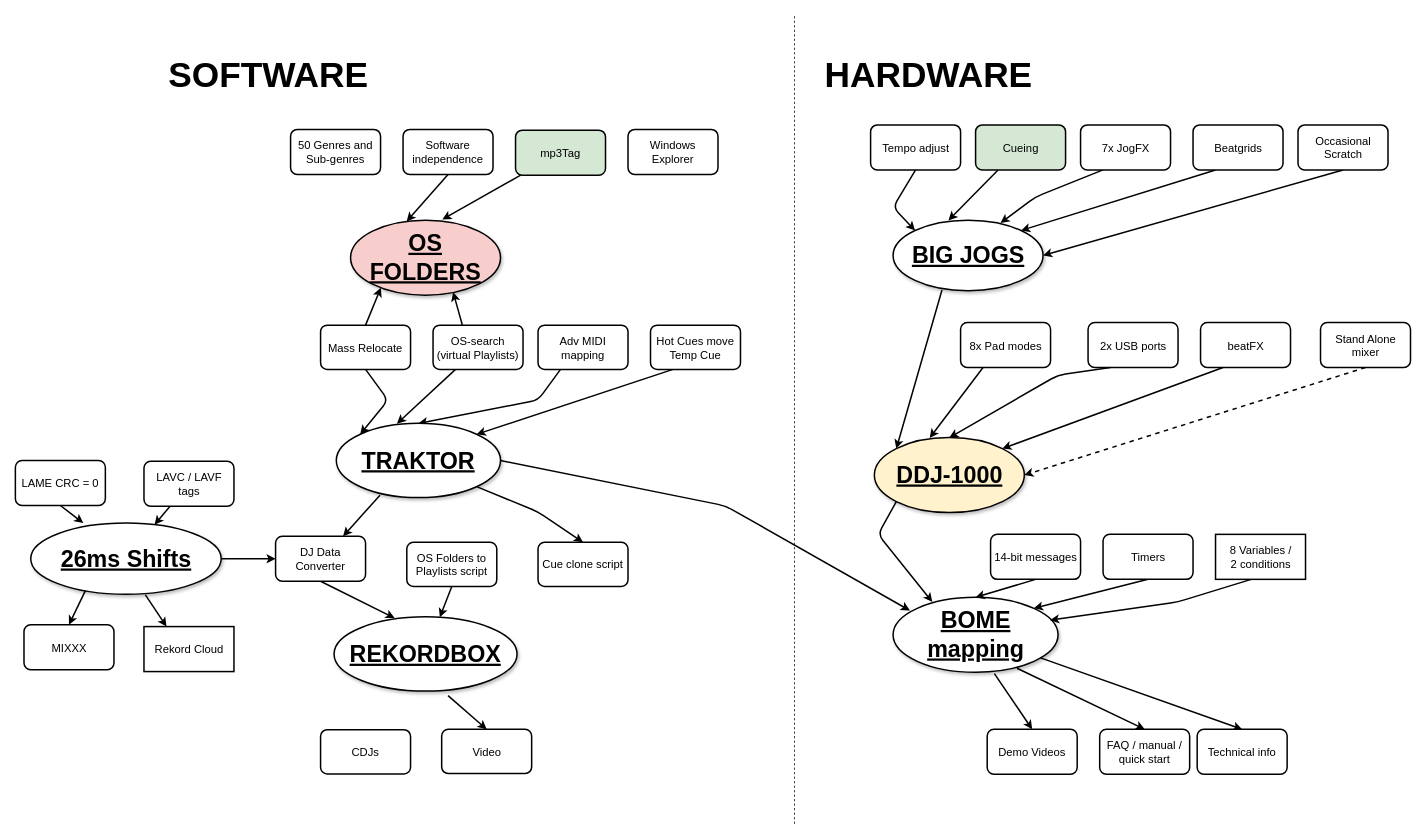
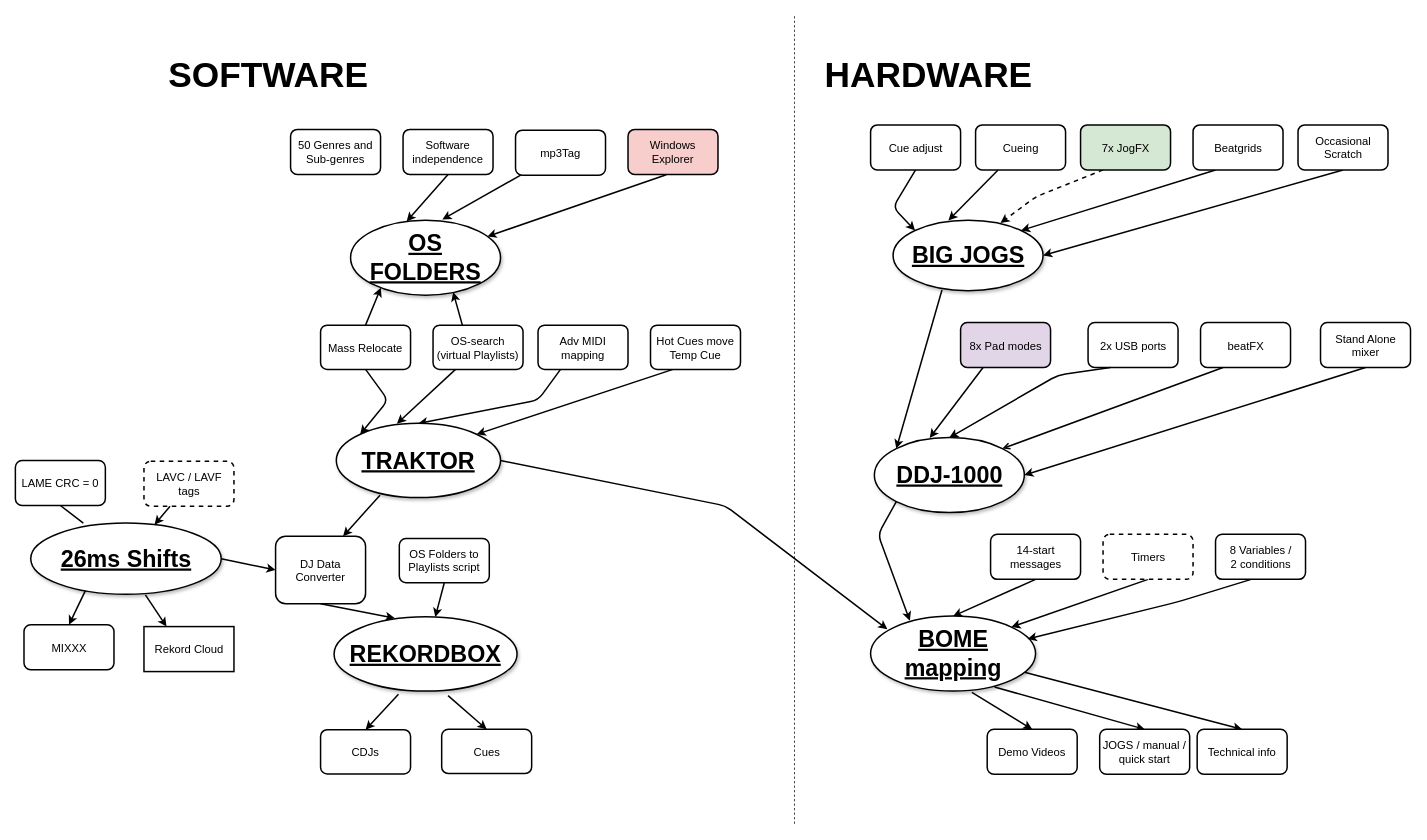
- <mxCell id="51" value="Tempo adjust" style="rounded=1;whiteSpace=wrap;html=1;fontSize=15;strokeWidth=2;" parent="50" vertex="1"><mxGeometry width="120" height="60" as="geometry" /></mxCell>
+ <mxCell id="51" value="Cue adjust" style="rounded=1;whiteSpace=wrap;html=1;fontSize=15;strokeWidth=2;" parent="50" vertex="1"><mxGeometry width="120" height="60" as="geometry" /></mxCell>
- <mxCell id="52" value="Cueing" style="rounded=1;whiteSpace=wrap;html=1;fontSize=15;strokeWidth=2;fillColor=#d5e8d4;" parent="50" vertex="1"><mxGeometry x="140" width="120" height="60" as="geometry" /></mxCell>
+ <mxCell id="52" value="Cueing" style="rounded=1;whiteSpace=wrap;html=1;fontSize=15;strokeWidth=2;" parent="50" vertex="1"><mxGeometry x="140" width="120" height="60" as="geometry" /></mxCell>
- <mxCell id="53" value="7x JogFX" style="rounded=1;whiteSpace=wrap;html=1;fontSize=15;strokeWidth=2;" parent="50" vertex="1"><mxGeometry x="280" width="120" height="60" as="geometry" /></mxCell>
+ <mxCell id="53" value="7x JogFX" style="rounded=1;whiteSpace=wrap;html=1;fontSize=15;strokeWidth=2;fillColor=#d5e8d4;" parent="50" vertex="1"><mxGeometry x="280" width="120" height="60" as="geometry" /></mxCell>
- <mxCell id="49" value="Windows Explorer" style="rounded=1;whiteSpace=wrap;html=1;fontSize=15;strokeWidth=2;" parent="45" vertex="1"><mxGeometry x="450" width="120" height="60" as="geometry" /></mxCell>
+ <mxCell id="49" value="Windows Explorer" style="rounded=1;whiteSpace=wrap;html=1;fontSize=15;strokeWidth=2;fillColor=#f8cecc;" parent="45" vertex="1"><mxGeometry x="450" width="120" height="60" as="geometry" /></mxCell>
- <mxCell id="48" value="mp3Tag" style="rounded=1;whiteSpace=wrap;html=1;fontSize=15;strokeWidth=2;fillColor=#d5e8d4;" parent="45" vertex="1"><mxGeometry x="300" y="1" width="120" height="60" as="geometry" /></mxCell>
+ <mxCell id="48" value="mp3Tag" style="rounded=1;whiteSpace=wrap;html=1;fontSize=15;strokeWidth=2;" parent="45" vertex="1"><mxGeometry x="300" y="1" width="120" height="60" as="geometry" /></mxCell>
- <mxCell id="18" value="" style="endArrow=classic;html=1;exitX=0.25;exitY=1;exitDx=0;exitDy=0;fontSize=15;entryX=0.716;entryY=0.041;entryDx=0;entryDy=0;entryPerimeter=0;strokeWidth=2;" parent="1" source="53" target="20" edge="1"><mxGeometry width="50" height="50" relative="1" as="geometry"><mxPoint x="1280.5" y="236" as="sourcePoint" /><mxPoint x="1357.167" y="336" as="targetPoint" /><Array as="points"><mxPoint x="1380.5" y="262" /></Array></mxGeometry></mxCell>
+ <mxCell id="18" value="" style="endArrow=classic;html=1;exitX=0.25;exitY=1;exitDx=0;exitDy=0;fontSize=15;entryX=0.716;entryY=0.041;entryDx=0;entryDy=0;entryPerimeter=0;strokeWidth=2;dashed=1;" parent="1" source="53" target="20" edge="1"><mxGeometry width="50" height="50" relative="1" as="geometry"><mxPoint x="1280.5" y="236" as="sourcePoint" /><mxPoint x="1357.167" y="336" as="targetPoint" /><Array as="points"><mxPoint x="1380.5" y="262" /></Array></mxGeometry></mxCell>
+ <mxCell id="9" value="" style="endArrow=classic;html=1;fontSize=15;exitX=0.425;exitY=1.007;exitDx=0;exitDy=0;exitPerimeter=0;strokeWidth=2;" parent="1" source="49" target="10" edge="1"><mxGeometry width="50" height="50" relative="1" as="geometry"><mxPoint x="837" y="292" as="sourcePoint" /><mxPoint x="697" y="308.064" as="targetPoint" /><Array as="points" /></mxGeometry></mxCell>
- <mxCell id="10" value="&lt;span style=&quot;font-size: 31px; font-weight: 700; white-space: normal;&quot;&gt;OS FOLDERS&lt;/span&gt;" style="ellipse;whiteSpace=wrap;html=1;rounded=0;shadow=1;glass=0;comic=1;fontSize=31;fontStyle=4;strokeWidth=2;fillColor=#f8cecc;" parent="1" vertex="1"><mxGeometry x="467" y="293" width="200" height="100" as="geometry" /></mxCell>
+ <mxCell id="10" value="&lt;span style=&quot;font-size: 31px; font-weight: 700; white-space: normal;&quot;&gt;OS FOLDERS&lt;/span&gt;" style="ellipse;whiteSpace=wrap;html=1;rounded=0;shadow=1;glass=0;comic=1;fontSize=31;fontStyle=4;strokeWidth=2;" parent="1" vertex="1"><mxGeometry x="467" y="293" width="200" height="100" as="geometry" /></mxCell>
- <mxCell id="57" value="8x Pad modes" style="rounded=1;whiteSpace=wrap;html=1;fontSize=15;strokeWidth=2;" parent="56" vertex="1"><mxGeometry width="120" height="60" as="geometry" /></mxCell>
+ <mxCell id="57" value="8x Pad modes" style="rounded=1;whiteSpace=wrap;html=1;fontSize=15;strokeWidth=2;fillColor=#e1d5e7;" parent="56" vertex="1"><mxGeometry width="120" height="60" as="geometry" /></mxCell>
- <mxCell id="24" value="" style="endArrow=classic;html=1;exitX=0.5;exitY=1;exitDx=0;exitDy=0;fontSize=15;entryX=1;entryY=0.5;entryDx=0;entryDy=0;strokeWidth=2;dashed=1;" parent="1" source="63" target="23" edge="1"><mxGeometry width="50" height="50" relative="1" as="geometry"><mxPoint x="1720.5" y="536" as="sourcePoint" /><mxPoint x="1551.211" y="620.645" as="targetPoint" /><Array as="points" /></mxGeometry></mxCell>
+ <mxCell id="24" value="" style="endArrow=classic;html=1;exitX=0.5;exitY=1;exitDx=0;exitDy=0;fontSize=15;entryX=1;entryY=0.5;entryDx=0;entryDy=0;strokeWidth=2;" parent="1" source="63" target="23" edge="1"><mxGeometry width="50" height="50" relative="1" as="geometry"><mxPoint x="1720.5" y="536" as="sourcePoint" /><mxPoint x="1551.211" y="620.645" as="targetPoint" /><Array as="points" /></mxGeometry></mxCell>
- <mxCell id="62" value="" style="endArrow=classic;html=1;exitX=0.25;exitY=1;exitDx=0;exitDy=0;fontSize=15;entryX=1;entryY=0;entryDx=0;entryDy=0;strokeWidth=2;" parent="56" source="59" target="23" edge="1"><mxGeometry width="50" height="50" relative="1" as="geometry"><mxPoint x="80" y="105" as="sourcePoint" /><mxPoint x="183.04" y="196.02" as="targetPoint" /><Array as="points" /></mxGeometry></mxCell>
+ <mxCell id="62" value="" style="endArrow=open;html=1;exitX=0.25;exitY=1;exitDx=0;exitDy=0;fontSize=15;entryX=1;entryY=0;entryDx=0;entryDy=0;strokeWidth=2;" parent="56" source="59" target="23" edge="1"><mxGeometry width="50" height="50" relative="1" as="geometry"><mxPoint x="80" y="105" as="sourcePoint" /><mxPoint x="183.04" y="196.02" as="targetPoint" /><Array as="points" /></mxGeometry></mxCell>
- <mxCell id="23" value="&lt;span style=&quot;font-size: 31px; font-weight: 700; white-space: normal;&quot;&gt;DDJ-1000&lt;/span&gt;" style="ellipse;whiteSpace=wrap;html=1;rounded=0;shadow=1;glass=0;comic=1;fontSize=31;fontStyle=4;strokeWidth=2;fillColor=#fff2cc;" parent="1" vertex="1"><mxGeometry x="1165.5" y="583" width="200" height="100" as="geometry" /></mxCell>
+ <mxCell id="23" value="&lt;span style=&quot;font-size: 31px; font-weight: 700; white-space: normal;&quot;&gt;DDJ-1000&lt;/span&gt;" style="ellipse;whiteSpace=wrap;html=1;rounded=0;shadow=1;glass=0;comic=1;fontSize=31;fontStyle=4;strokeWidth=2;" parent="1" vertex="1"><mxGeometry x="1165.5" y="583" width="200" height="100" as="geometry" /></mxCell>
- <mxCell id="80" value="LAVC / LAVF tags" style="rounded=1;whiteSpace=wrap;html=1;fontSize=15;strokeWidth=2;" vertex="1" parent="1"><mxGeometry x="191.5" y="614.5" width="120" height="60" as="geometry" /></mxCell>
+ <mxCell id="80" value="LAVC / LAVF tags" style="rounded=1;whiteSpace=wrap;html=1;fontSize=15;strokeWidth=2;dashed=1;" vertex="1" parent="1"><mxGeometry x="191.5" y="614.5" width="120" height="60" as="geometry" /></mxCell>
- <mxCell id="15" value="" style="endArrow=classic;html=1;fontSize=15;entryX=0.5;entryY=0;entryDx=0;entryDy=0;strokeWidth=2;exitX=1;exitY=1;exitDx=0;exitDy=0;" parent="1" source="11" target="14" edge="1"><mxGeometry width="50" height="50" relative="1" as="geometry"><mxPoint x="697" y="642" as="sourcePoint" /><mxPoint x="646.289" y="670.145" as="targetPoint" /><Array as="points"><mxPoint x="717" y="682" /></Array></mxGeometry></mxCell>
- <mxCell id="79" value="" style="endArrow=classic;html=1;exitX=0.5;exitY=1;exitDx=0;exitDy=0;fontSize=15;entryX=0.276;entryY=0;entryDx=0;entryDy=0;entryPerimeter=0;strokeWidth=2;" edge="1" parent="1" source="78" target="75"><mxGeometry width="50" height="50" relative="1" as="geometry"><mxPoint x="-159.5" y="726" as="sourcePoint" /><mxPoint x="95.496" y="697.115" as="targetPoint" /><Array as="points" /></mxGeometry></mxCell>
+ <mxCell id="79" value="" style="endArrow=none;html=1;exitX=0.5;exitY=1;exitDx=0;exitDy=0;fontSize=15;entryX=0.276;entryY=0;entryDx=0;entryDy=0;entryPerimeter=0;strokeWidth=2;" edge="1" parent="1" source="78" target="75"><mxGeometry width="50" height="50" relative="1" as="geometry"><mxPoint x="-159.5" y="726" as="sourcePoint" /><mxPoint x="95.496" y="697.115" as="targetPoint" /><Array as="points" /></mxGeometry></mxCell>
- <mxCell id="67" value="14-bit messages" style="rounded=1;whiteSpace=wrap;html=1;fontSize=15;strokeWidth=2;" parent="65" vertex="1"><mxGeometry width="120" height="60" as="geometry" /></mxCell>
+ <mxCell id="67" value="14-start messages" style="rounded=1;whiteSpace=wrap;html=1;fontSize=15;strokeWidth=2;" parent="65" vertex="1"><mxGeometry width="120" height="60" as="geometry" /></mxCell>
- <mxCell id="66" value="Timers" style="rounded=1;whiteSpace=wrap;html=1;fontSize=15;strokeWidth=2;" parent="65" vertex="1"><mxGeometry x="150" width="120" height="60" as="geometry" /></mxCell>
+ <mxCell id="66" value="Timers" style="rounded=1;whiteSpace=wrap;html=1;fontSize=15;strokeWidth=2;dashed=1;" parent="65" vertex="1"><mxGeometry x="150" width="120" height="60" as="geometry" /></mxCell>
- <mxCell id="68" value="8 Variables / &lt;br&gt;2 conditions" style="whiteSpace=wrap;html=1;fontSize=15;strokeWidth=2;rounded=0;" parent="65" vertex="1"><mxGeometry x="300" width="120" height="60" as="geometry" /></mxCell>
+ <mxCell id="68" value="8 Variables / &lt;br&gt;2 conditions" style="rounded=1;whiteSpace=wrap;html=1;fontSize=15;strokeWidth=2;" parent="65" vertex="1"><mxGeometry x="300" width="120" height="60" as="geometry" /></mxCell>
- <mxCell id="82" value="DJ Data Converter" style="rounded=1;whiteSpace=wrap;html=1;fontSize=15;shadow=0;glass=0;strokeWidth=2;" vertex="1" parent="1"><mxGeometry x="367" y="714.5" width="120" height="60" as="geometry" /></mxCell>
+ <mxCell id="82" value="DJ Data Converter" style="rounded=1;whiteSpace=wrap;html=1;fontSize=15;shadow=0;glass=0;strokeWidth=2;" vertex="1" parent="1"><mxGeometry x="367" y="714.5" width="120" height="90" as="geometry" /></mxCell>
- <mxCell id="36" value="OS Folders to Playlists script" style="rounded=1;whiteSpace=wrap;html=1;fontSize=15;strokeWidth=2;" parent="1" vertex="1"><mxGeometry x="542" y="722.5" width="120" height="59" as="geometry" /></mxCell>
+ <mxCell id="36" value="OS Folders to Playlists script" style="rounded=1;whiteSpace=wrap;html=1;fontSize=15;strokeWidth=2;" parent="1" vertex="1"><mxGeometry x="532" y="717.5" width="120" height="59" as="geometry" /></mxCell>
- <mxCell id="14" value="Cue clone script" style="rounded=1;whiteSpace=wrap;html=1;fontSize=15;strokeWidth=2;" parent="1" vertex="1"><mxGeometry x="717" y="722.5" width="120" height="59" as="geometry" /></mxCell>
- <mxCell id="25" value="&lt;span style=&quot;font-size: 31px; font-weight: 700; white-space: normal;&quot;&gt;BOME mapping&lt;/span&gt;" style="ellipse;whiteSpace=wrap;html=1;rounded=0;shadow=1;glass=0;comic=1;fontSize=31;fontStyle=4;strokeWidth=2;" parent="1" vertex="1"><mxGeometry x="1190.5" y="796" width="220" height="100" as="geometry" /></mxCell>
+ <mxCell id="25" value="&lt;span style=&quot;font-size: 31px; font-weight: 700; white-space: normal;&quot;&gt;BOME mapping&lt;/span&gt;" style="ellipse;whiteSpace=wrap;html=1;rounded=0;shadow=1;glass=0;comic=1;fontSize=31;fontStyle=4;strokeWidth=2;" parent="1" vertex="1"><mxGeometry x="1160.5" y="821" width="220" height="100" as="geometry" /></mxCell>
+ <mxCell id="39" value="" style="endArrow=classic;html=1;exitX=0.352;exitY=1.042;exitDx=0;exitDy=0;fontSize=15;entryX=0.5;entryY=0;entryDx=0;entryDy=0;strokeWidth=2;exitPerimeter=0;" parent="1" source="86" target="38" edge="1"><mxGeometry width="50" height="50" relative="1" as="geometry"><mxPoint x="477" y="901.5" as="sourcePoint" /><mxPoint x="617" y="861.5" as="targetPoint" /><Array as="points" /></mxGeometry></mxCell>
- <mxCell id="73" value="Video" style="rounded=1;whiteSpace=wrap;html=1;fontSize=15;strokeWidth=2;" parent="1" vertex="1"><mxGeometry x="588.5" y="972" width="120" height="59" as="geometry" /></mxCell>
+ <mxCell id="73" value="Cues" style="rounded=1;whiteSpace=wrap;html=1;fontSize=15;strokeWidth=2;" parent="1" vertex="1"><mxGeometry x="588.5" y="972" width="120" height="59" as="geometry" /></mxCell>
- <mxCell id="71" value="FAQ / manual / quick start" style="rounded=1;whiteSpace=wrap;html=1;fontSize=15;strokeWidth=2;" parent="69" vertex="1"><mxGeometry x="150" width="120" height="60" as="geometry" /></mxCell>
+ <mxCell id="71" value="JOGS / manual / quick start" style="rounded=1;whiteSpace=wrap;html=1;fontSize=15;strokeWidth=2;" parent="69" vertex="1"><mxGeometry x="150" width="120" height="60" as="geometry" /></mxCell>
